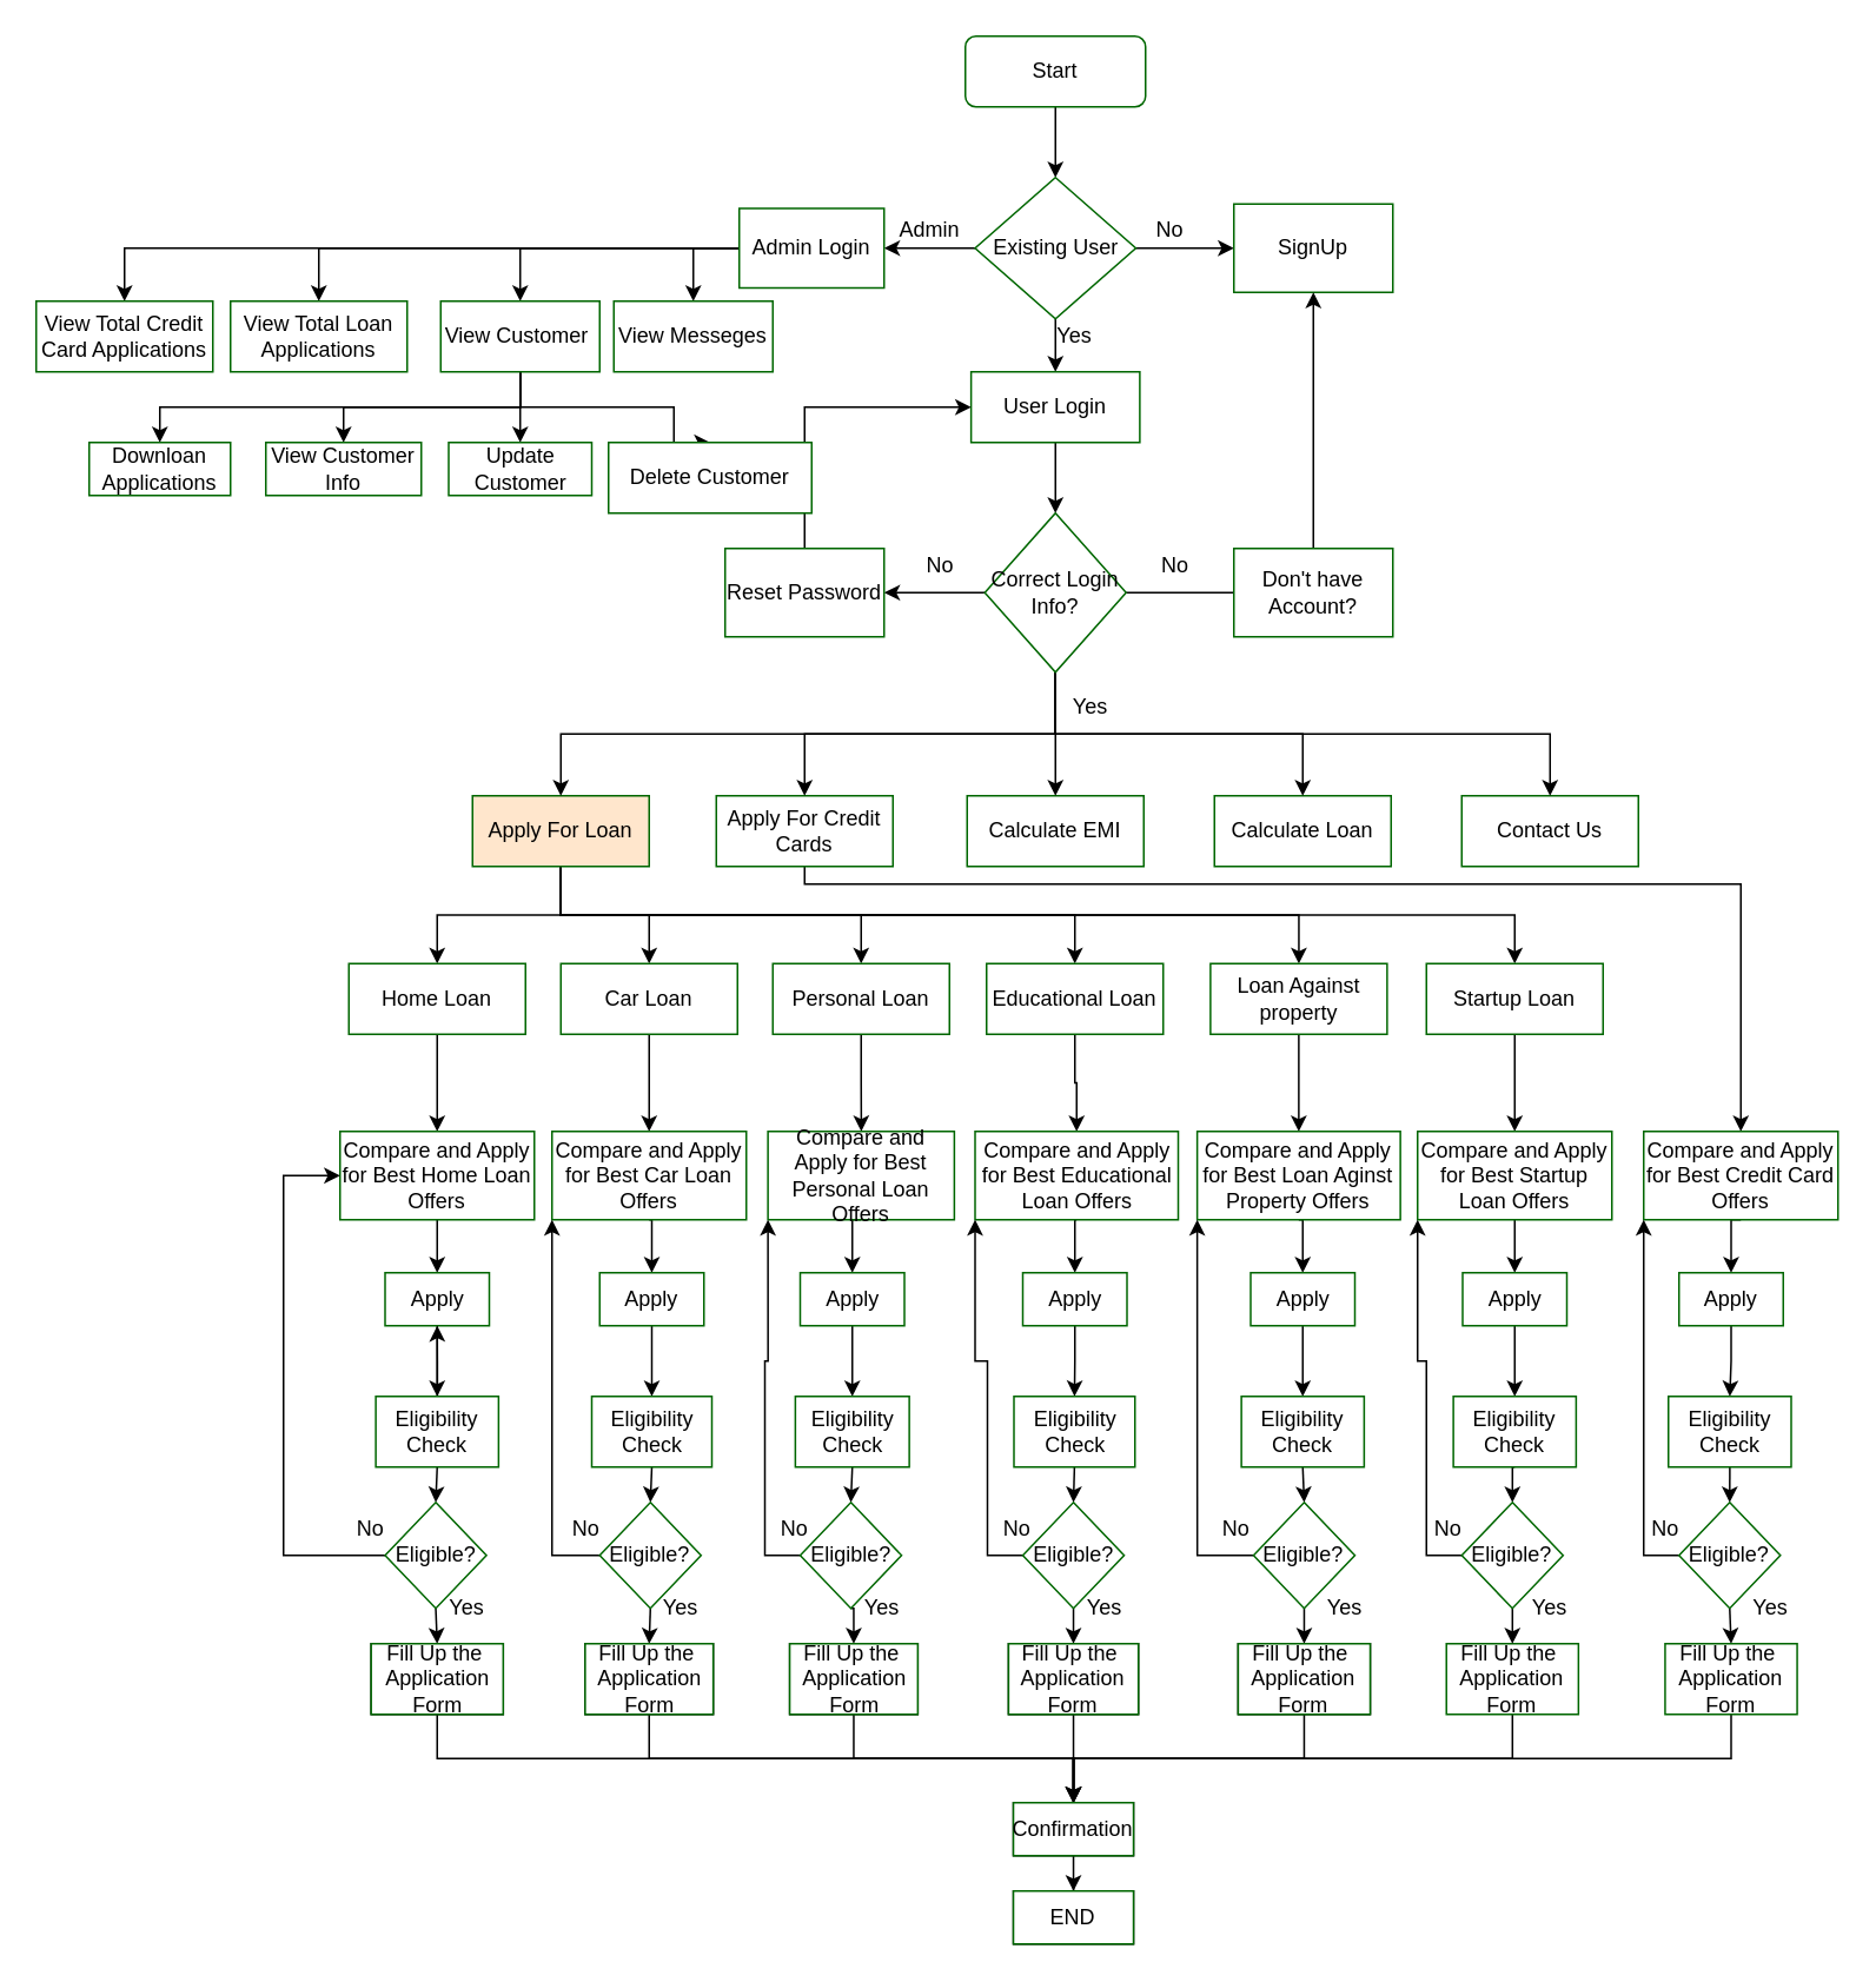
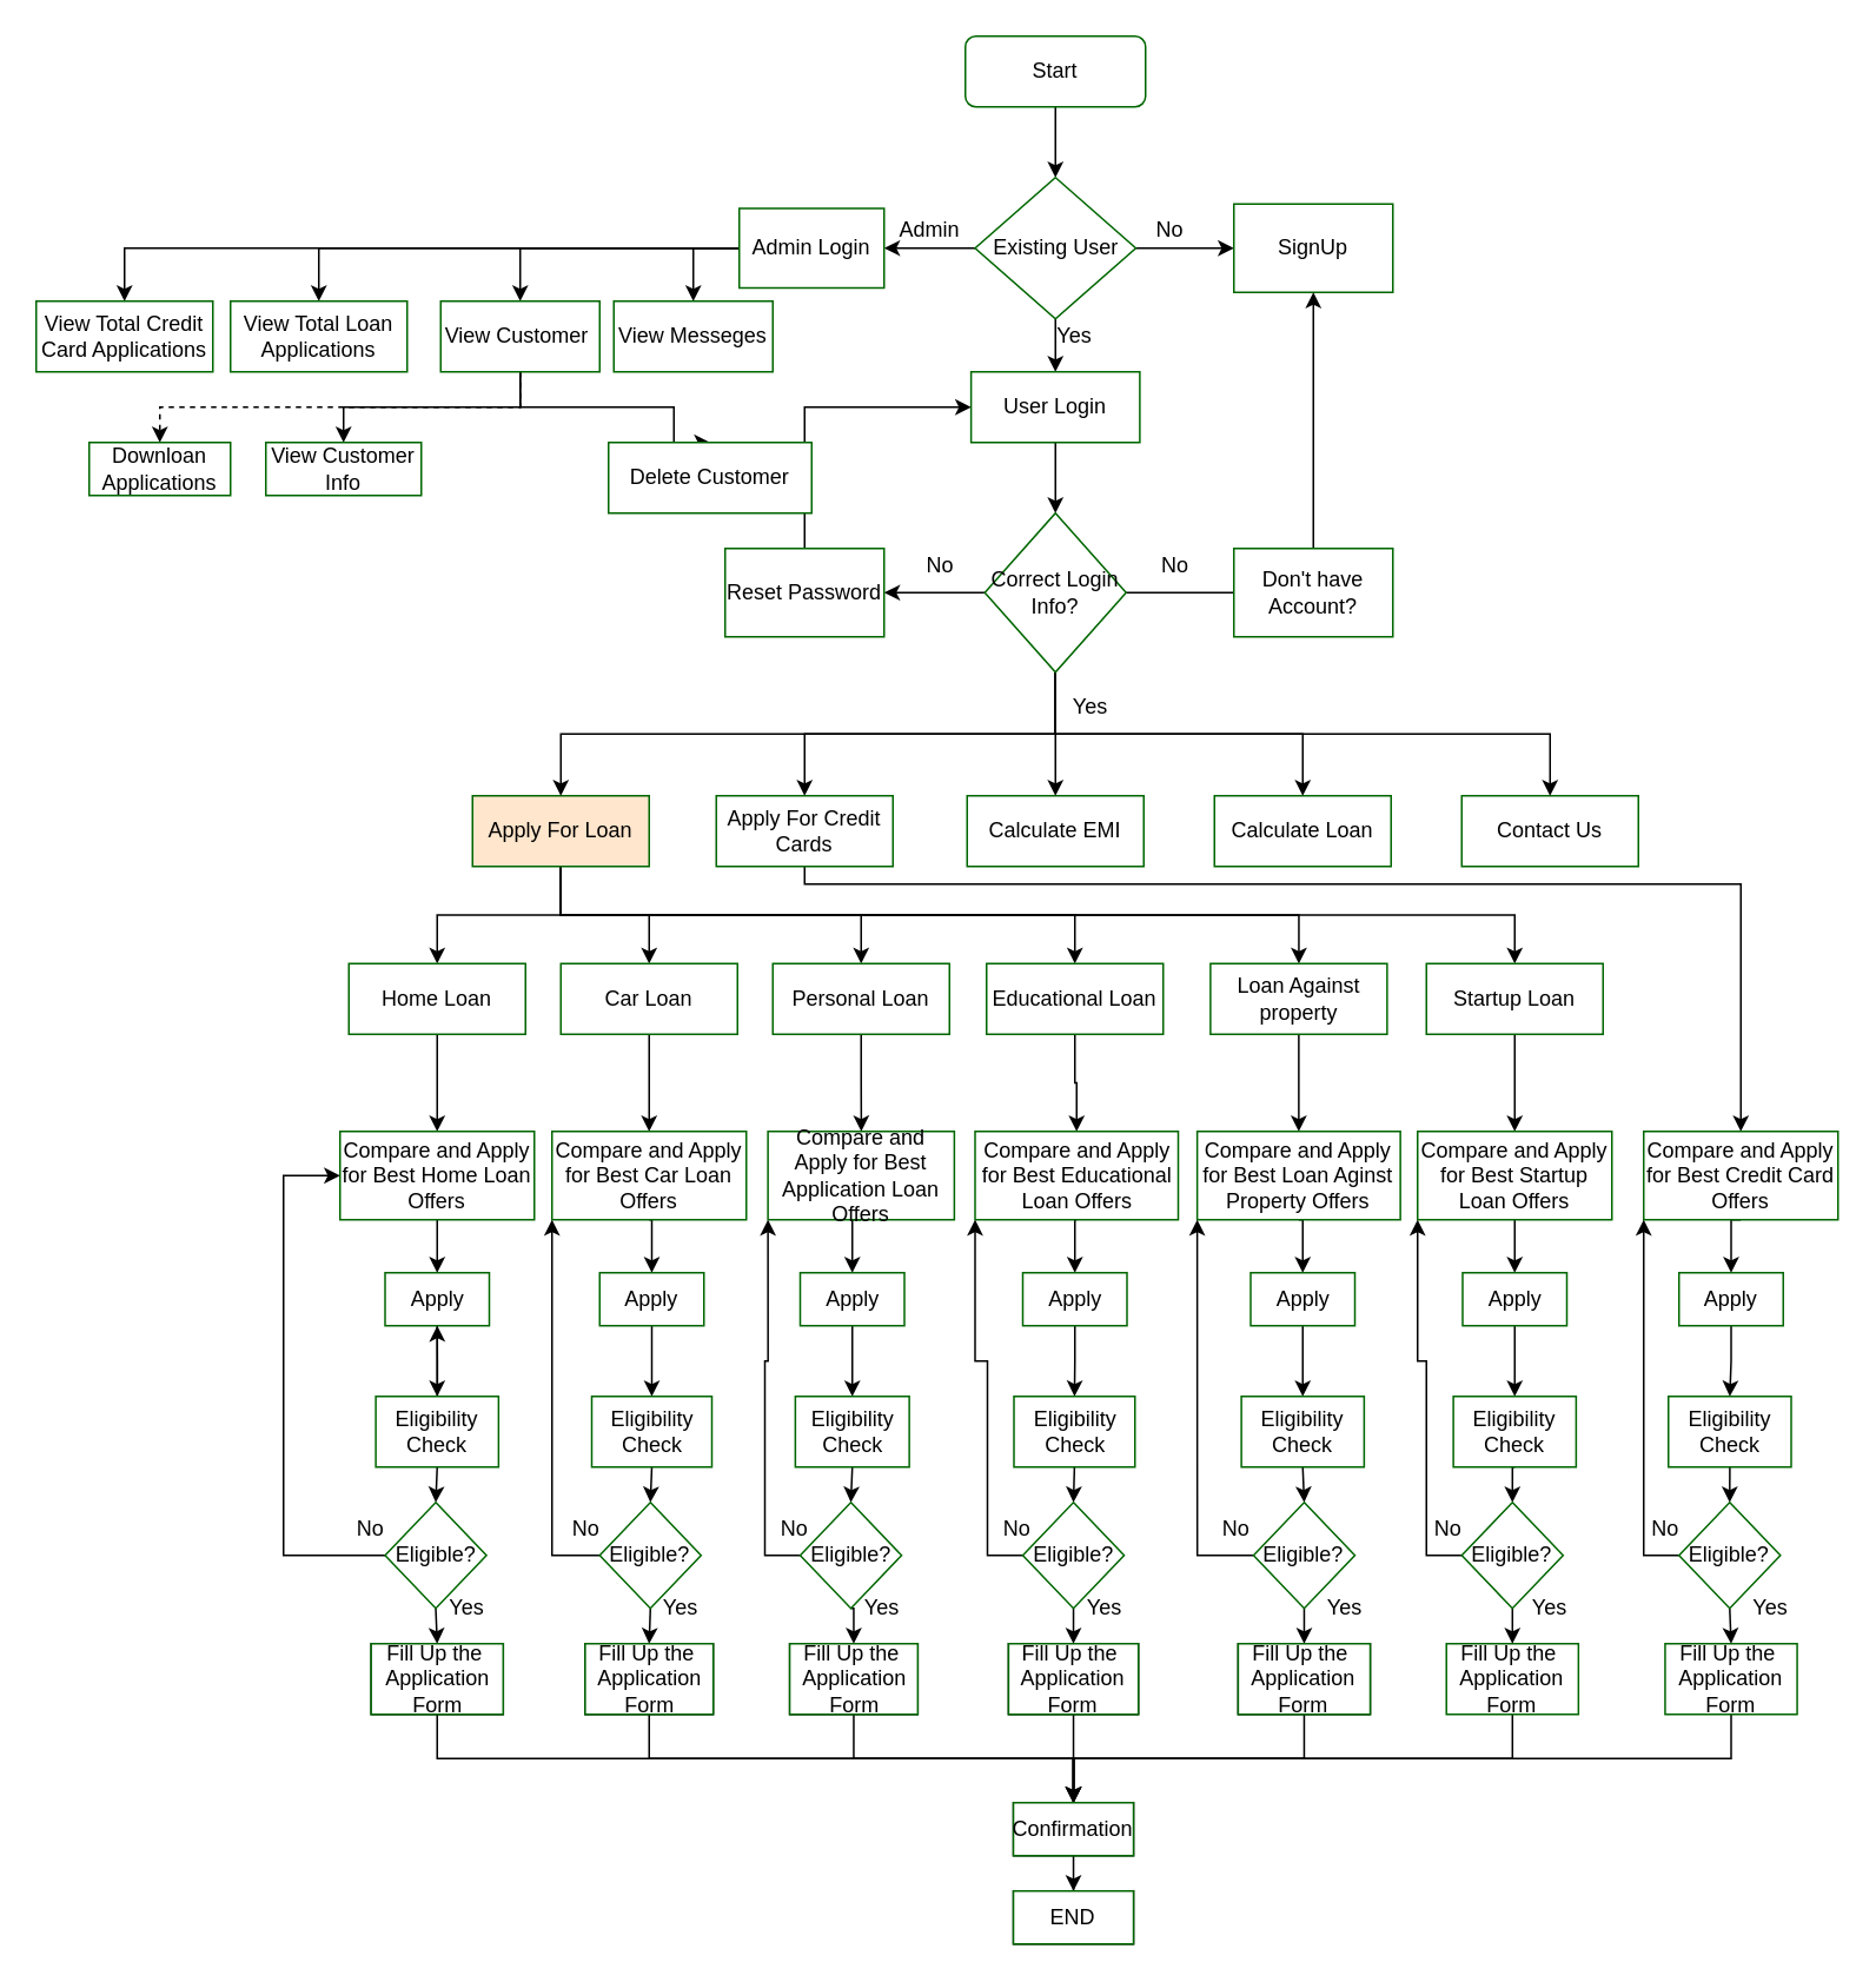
- <mxCell id="135" style="edgeStyle=orthogonalEdgeStyle;rounded=0;orthogonalLoop=1;jettySize=auto;html=1;exitX=0.5;exitY=1;exitDx=0;exitDy=0;entryX=0.5;entryY=0;entryDx=0;entryDy=0;" parent="1" source="136" target="141" edge="1"><mxGeometry relative="1" as="geometry"><Array as="points"><mxPoint x="294" y="230" /><mxPoint x="90" y="230" /></Array></mxGeometry></mxCell>
+ <mxCell id="135" style="edgeStyle=orthogonalEdgeStyle;rounded=0;orthogonalLoop=1;jettySize=auto;html=1;exitX=0.5;exitY=1;exitDx=0;exitDy=0;entryX=0.5;entryY=0;entryDx=0;entryDy=0;dashed=1;" parent="1" source="136" target="141" edge="1"><mxGeometry relative="1" as="geometry"><Array as="points"><mxPoint x="294" y="230" /><mxPoint x="90" y="230" /></Array></mxGeometry></mxCell>
- <mxCell id="132" style="edgeStyle=orthogonalEdgeStyle;rounded=0;orthogonalLoop=1;jettySize=auto;html=1;exitX=0.5;exitY=1;exitDx=0;exitDy=0;entryX=0.5;entryY=0;entryDx=0;entryDy=0;" parent="1" source="136" target="138" edge="1"><mxGeometry relative="1" as="geometry" /></mxCell>
- <mxCell id="138" value="Update Customer" style="rounded=0;whiteSpace=wrap;html=1;strokeColor=#006600;strokeWidth=1;" parent="1" vertex="1"><mxGeometry x="253.5" y="250" width="81" height="30" as="geometry" /></mxCell>
- <mxCell id="63" value="Compare and Apply for Best Personal Loan Offers" style="rounded=0;whiteSpace=wrap;html=1;strokeColor=#006600;" parent="1" vertex="1"><mxGeometry x="434.25" y="640" width="105.5" height="50" as="geometry" /></mxCell>
+ <mxCell id="63" value="Compare and Apply for Best Application Loan Offers" style="rounded=0;whiteSpace=wrap;html=1;strokeColor=#006600;" parent="1" vertex="1"><mxGeometry x="434.25" y="640" width="105.5" height="50" as="geometry" /></mxCell>
